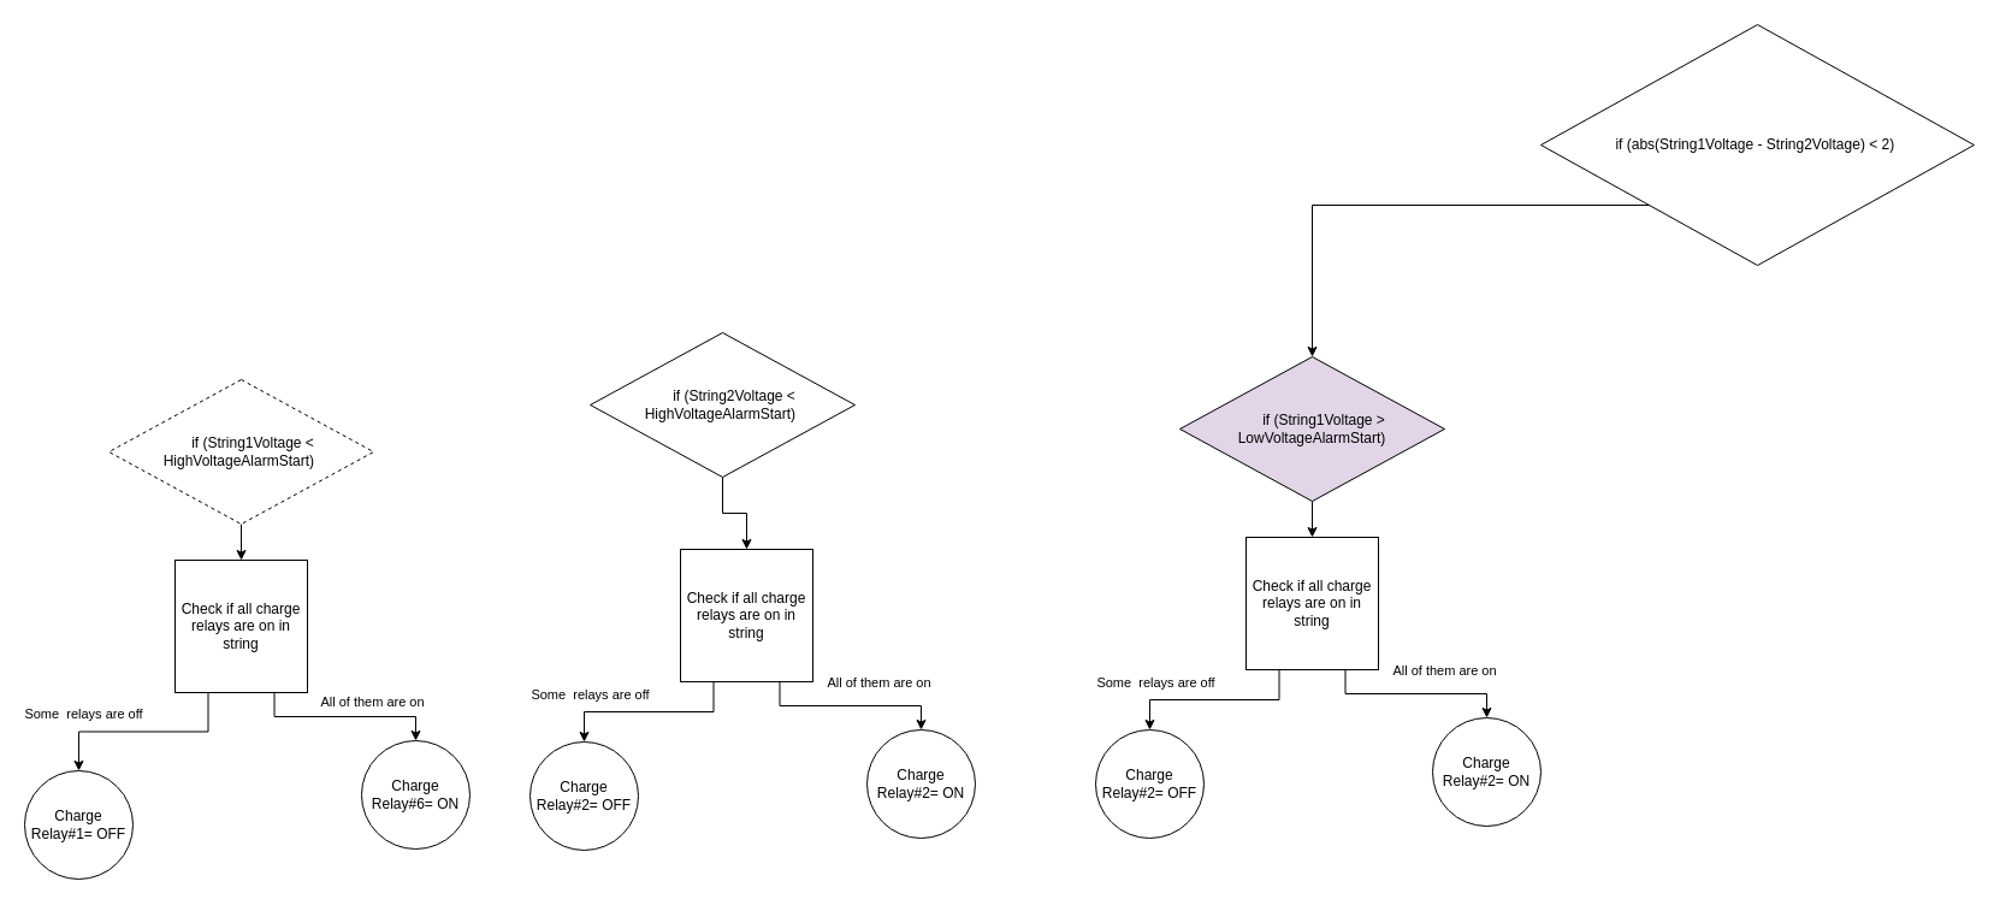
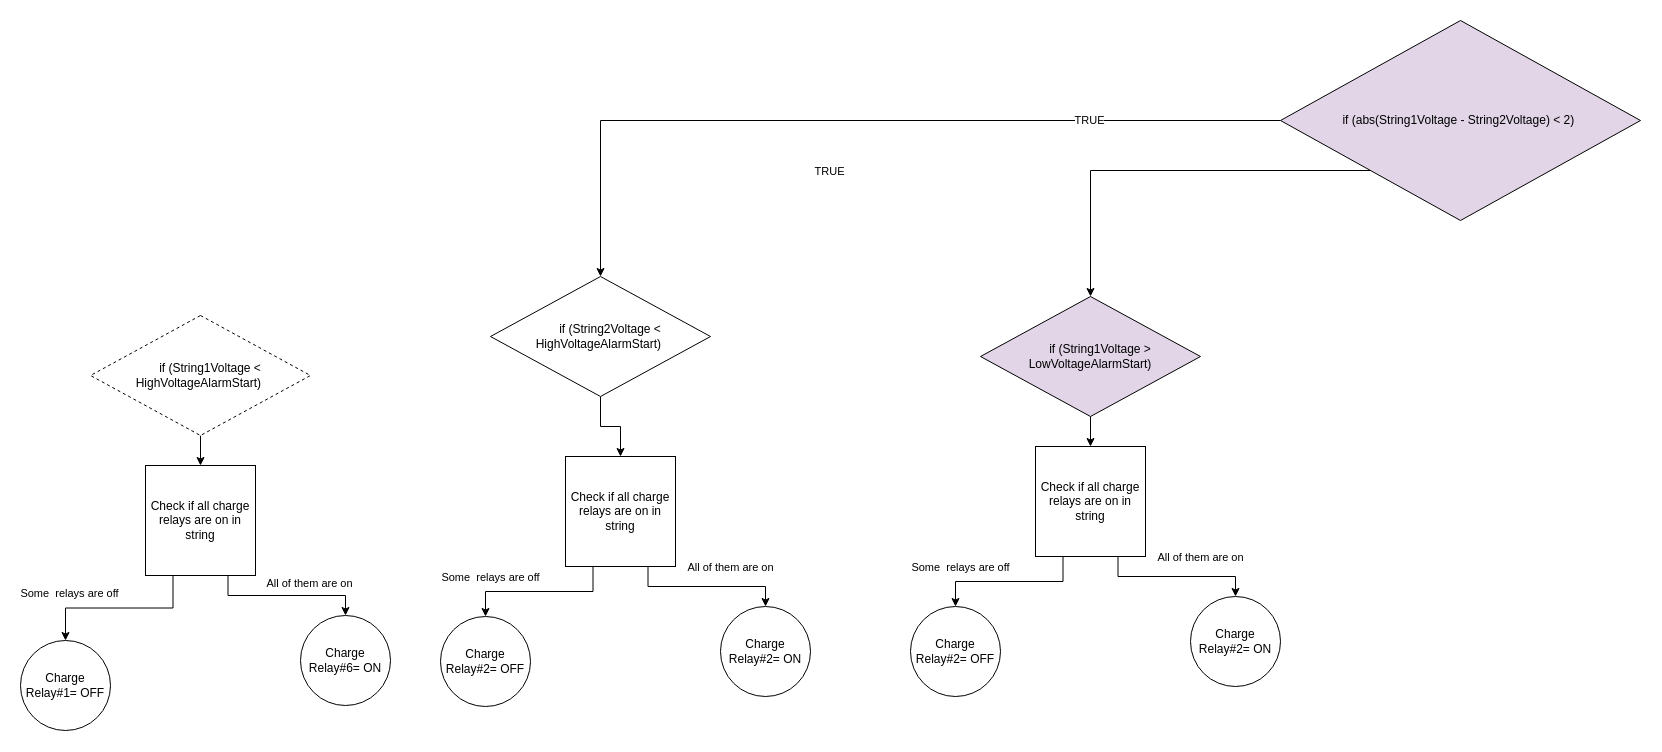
+ <mxCell id="3" style="edgeStyle=orthogonalEdgeStyle;rounded=0;orthogonalLoop=1;jettySize=auto;html=1;exitX=0;exitY=0.5;exitDx=0;exitDy=0;" edge="1" parent="1" source="6" target="17"><mxGeometry relative="1" as="geometry" /></mxCell>
+ <mxCell id="4" value="TRUE" style="edgeLabel;html=1;align=center;verticalAlign=middle;resizable=0;points=[];" vertex="1" connectable="0" parent="3"><mxGeometry x="-0.415" y="4" relative="1" as="geometry"><mxPoint x="53" y="-5" as="offset" /></mxGeometry></mxCell>
+ <mxCell id="5" value="TRUE" style="edgeLabel;html=1;align=center;verticalAlign=middle;resizable=0;points=[];" vertex="1" connectable="0" parent="3"><mxGeometry x="-0.415" y="4" relative="1" as="geometry"><mxPoint x="-207" y="46" as="offset" /></mxGeometry></mxCell>
- <mxCell id="6" value="if (abs(String1Voltage - String2Voltage) &amp;lt; 2)&amp;nbsp;" style="rhombus;whiteSpace=wrap;html=1;" vertex="1" parent="1"><mxGeometry x="1280" y="20" width="360" height="200" as="geometry" /></mxCell>
+ <mxCell id="6" value="if (abs(String1Voltage - String2Voltage) &amp;lt; 2)&amp;nbsp;" style="rhombus;whiteSpace=wrap;html=1;fillColor=#e1d5e7;" vertex="1" parent="1"><mxGeometry x="1280" y="20" width="360" height="200" as="geometry" /></mxCell>
